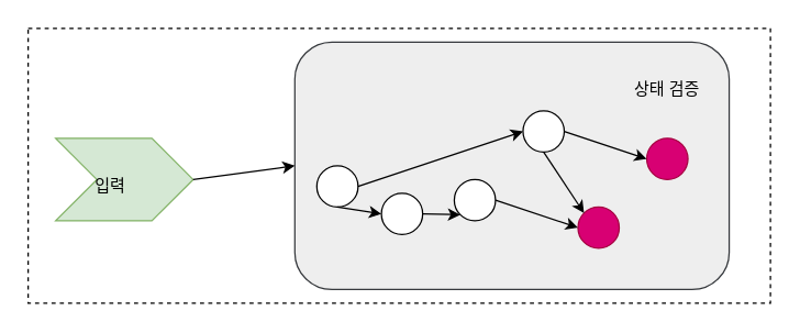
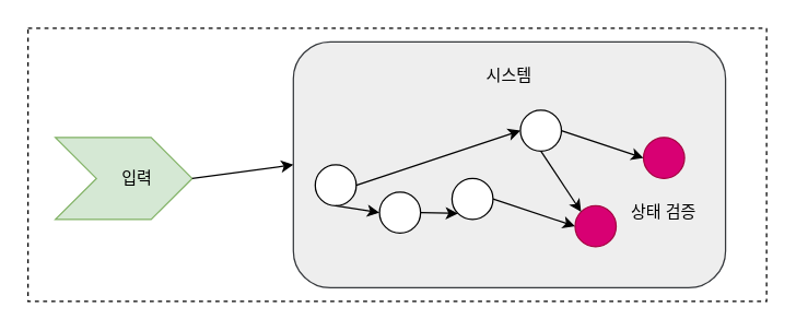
+ <mxCell id="12" value="시스템" style="text;html=1;strokeColor=none;fillColor=none;align=center;verticalAlign=middle;whiteSpace=wrap;rounded=0;" parent="1" vertex="1"><mxGeometry x="342" y="40" width="60" height="30" as="geometry" /></mxCell>
- <mxCell id="20" value="상태 검증" style="text;html=1;strokeColor=none;fillColor=none;align=center;verticalAlign=middle;whiteSpace=wrap;rounded=0;" parent="1" vertex="1"><mxGeometry x="455" y="50" width="60" height="30" as="geometry" /></mxCell>
+ <mxCell id="20" value="상태 검증" style="text;html=1;strokeColor=none;fillColor=none;align=center;verticalAlign=middle;whiteSpace=wrap;rounded=0;" parent="1" vertex="1"><mxGeometry x="455" y="140" width="60" height="30" as="geometry" /></mxCell>
- <mxCell id="13" value="입력" style="text;html=1;strokeColor=none;fillColor=none;align=center;verticalAlign=middle;whiteSpace=wrap;rounded=0;" parent="1" vertex="1"><mxGeometry x="50" y="120" width="60" height="30" as="geometry" /></mxCell>
+ <mxCell id="13" value="입력" style="text;html=1;strokeColor=none;fillColor=none;align=center;verticalAlign=middle;whiteSpace=wrap;rounded=0;" parent="1" vertex="1"><mxGeometry x="70" y="115" width="60" height="30" as="geometry" /></mxCell>
